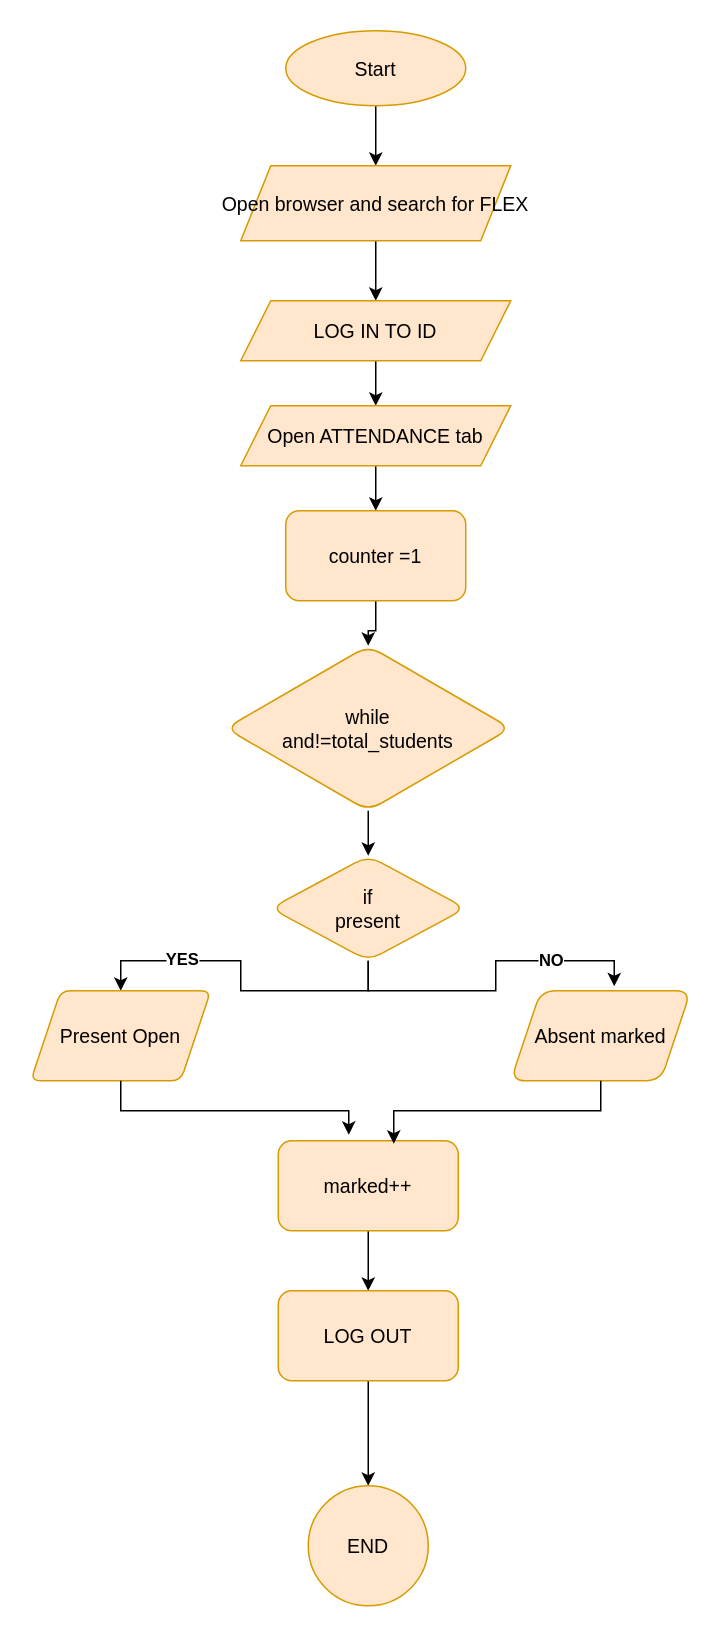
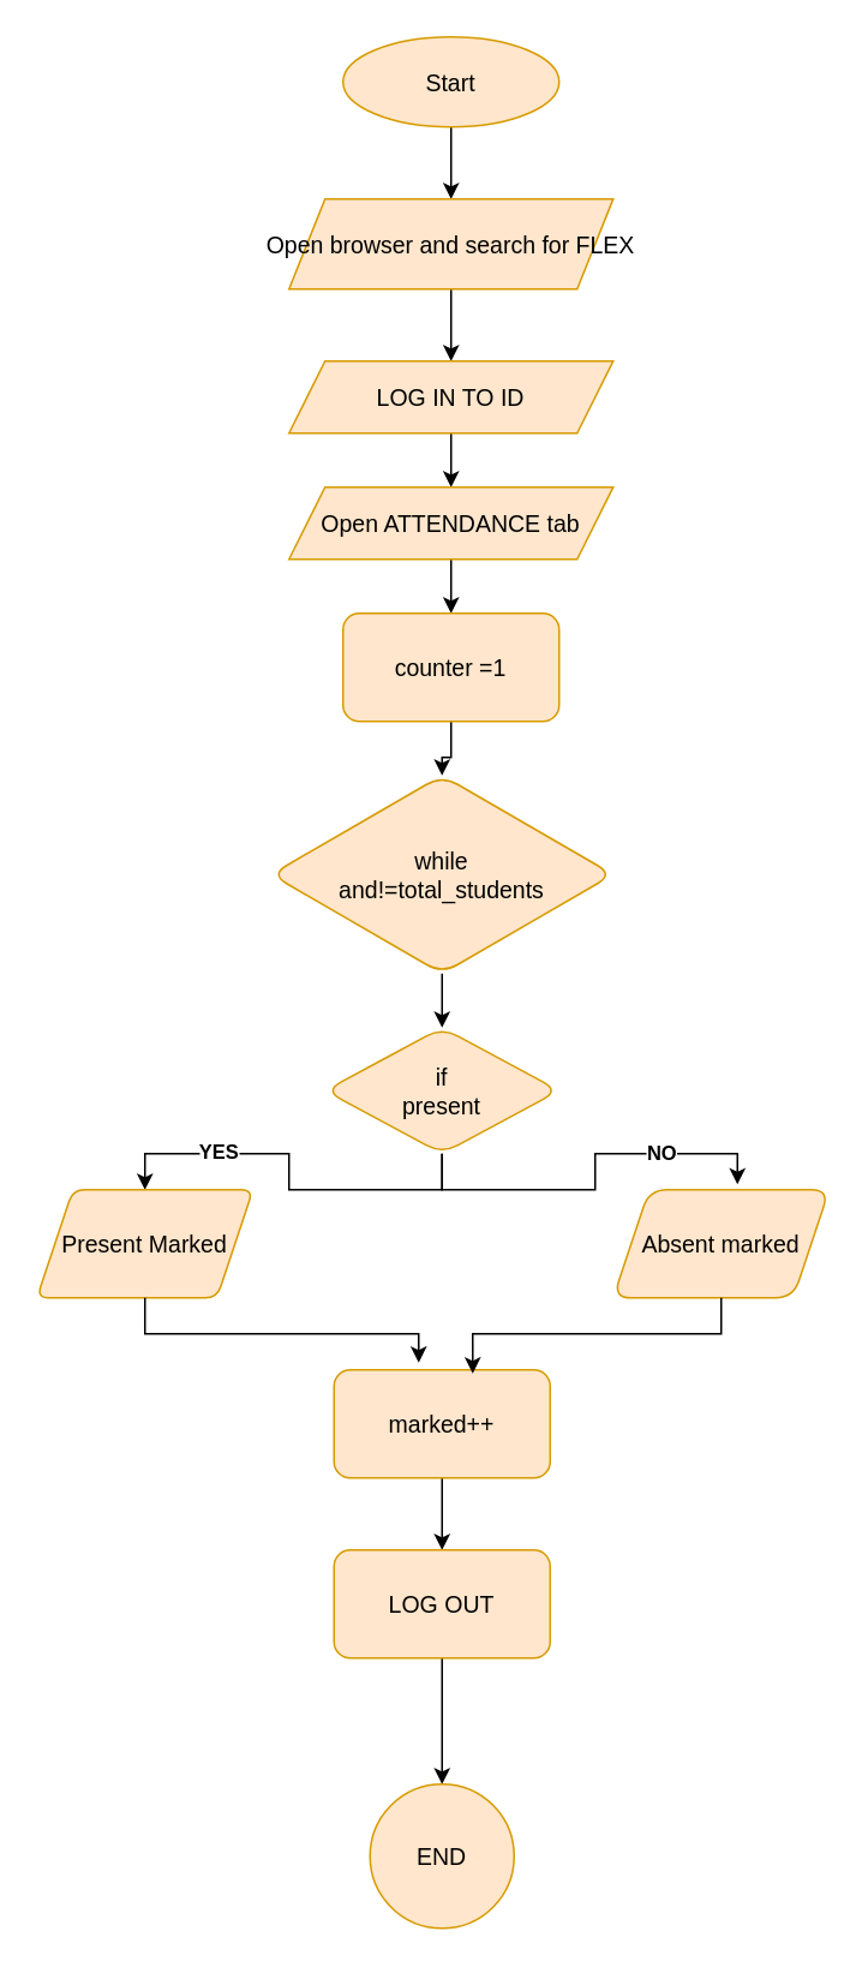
- <mxCell id="17" value="Present Open" style="shape=parallelogram;perimeter=parallelogramPerimeter;fixedSize=1;rounded=1;arcSize=13;fillColor=#ffe6cc;strokeColor=#d79b00;labelBackgroundColor=none;labelBorderColor=none;fontSize=13;" vertex="1" parent="1"><mxGeometry x="20" y="660" width="120" height="60" as="geometry" /></mxCell>
+ <mxCell id="17" value="Present Marked" style="shape=parallelogram;perimeter=parallelogramPerimeter;fixedSize=1;rounded=1;arcSize=13;fillColor=#ffe6cc;strokeColor=#d79b00;labelBackgroundColor=none;labelBorderColor=none;fontSize=13;" vertex="1" parent="1"><mxGeometry x="20" y="660" width="120" height="60" as="geometry" /></mxCell>
